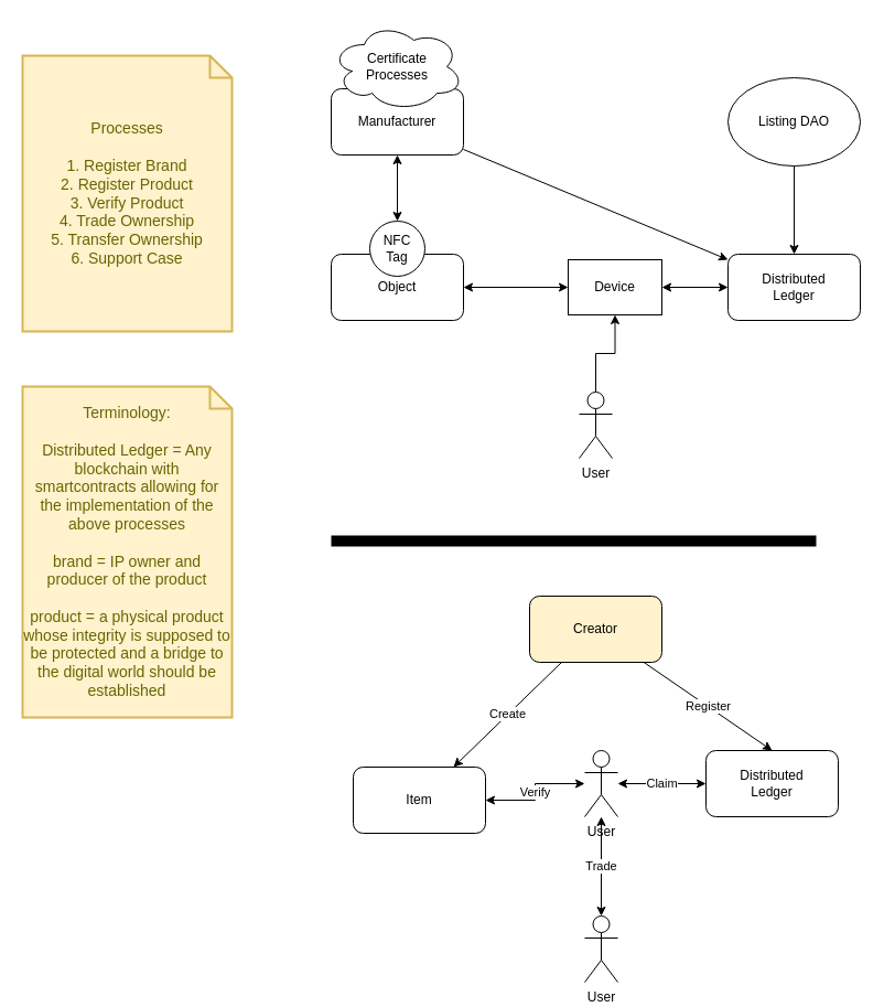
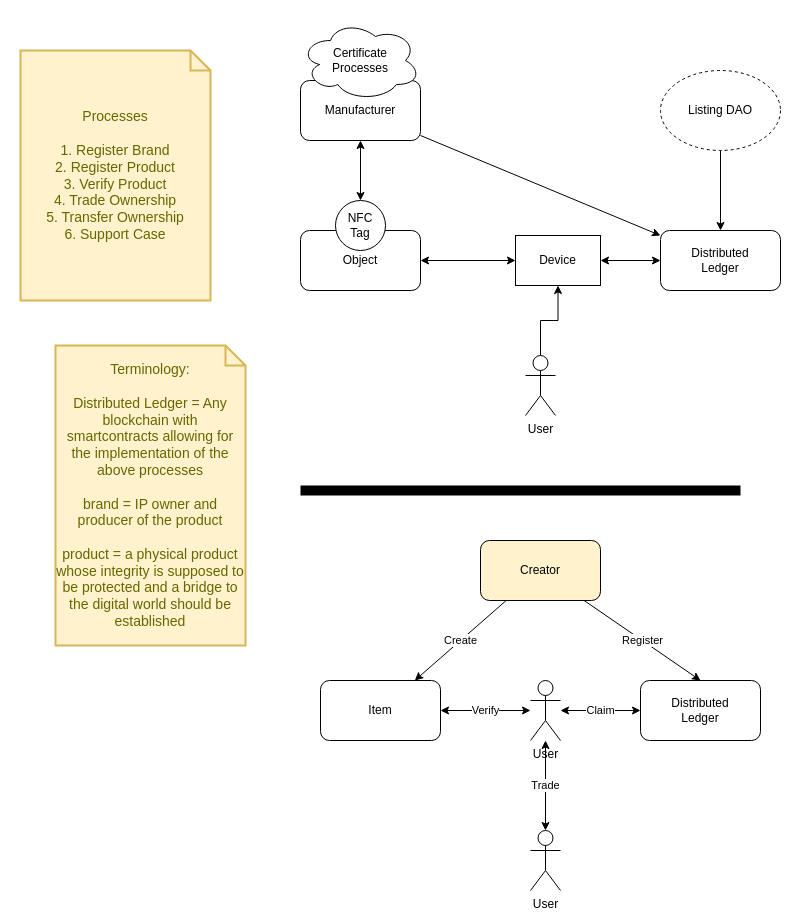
- <mxCell id="15" value="Listing DAO" style="ellipse;whiteSpace=wrap;html=1;" parent="1" vertex="1"><mxGeometry x="660" y="70" width="120" height="80" as="geometry" /></mxCell>
+ <mxCell id="15" value="Listing DAO" style="ellipse;whiteSpace=wrap;html=1;dashed=1;" parent="1" vertex="1"><mxGeometry x="660" y="70" width="120" height="80" as="geometry" /></mxCell>
- <mxCell id="17" value="Terminology:&lt;br&gt;&lt;br&gt;Distributed Ledger = Any blockchain with smartcontracts allowing for the implementation of the above processes&lt;br&gt;&lt;br&gt;brand = IP owner and producer of the product&lt;br&gt;&lt;br&gt;product = a physical product whose integrity is supposed to be protected and a bridge to the digital world should be established" style="shape=note;strokeWidth=2;fontSize=14;size=20;whiteSpace=wrap;html=1;fillColor=#fff2cc;strokeColor=#d6b656;fontColor=#666600;" parent="1" vertex="1"><mxGeometry x="20" y="350" width="190" height="300" as="geometry" /></mxCell>
+ <mxCell id="17" value="Terminology:&lt;br&gt;&lt;br&gt;Distributed Ledger = Any blockchain with smartcontracts allowing for the implementation of the above processes&lt;br&gt;&lt;br&gt;brand = IP owner and producer of the product&lt;br&gt;&lt;br&gt;product = a physical product whose integrity is supposed to be protected and a bridge to the digital world should be established" style="shape=note;strokeWidth=2;fontSize=14;size=20;whiteSpace=wrap;html=1;fillColor=#fff2cc;strokeColor=#d6b656;fontColor=#666600;" parent="1" vertex="1"><mxGeometry x="55" y="345" width="190" height="300" as="geometry" /></mxCell>
- <mxCell id="21" value="Item" style="rounded=1;whiteSpace=wrap;html=1;" vertex="1" parent="1"><mxGeometry x="320" y="695" width="120" height="60" as="geometry" /></mxCell>
+ <mxCell id="21" value="Item" style="rounded=1;whiteSpace=wrap;html=1;" vertex="1" parent="1"><mxGeometry x="320" y="680" width="120" height="60" as="geometry" /></mxCell>
